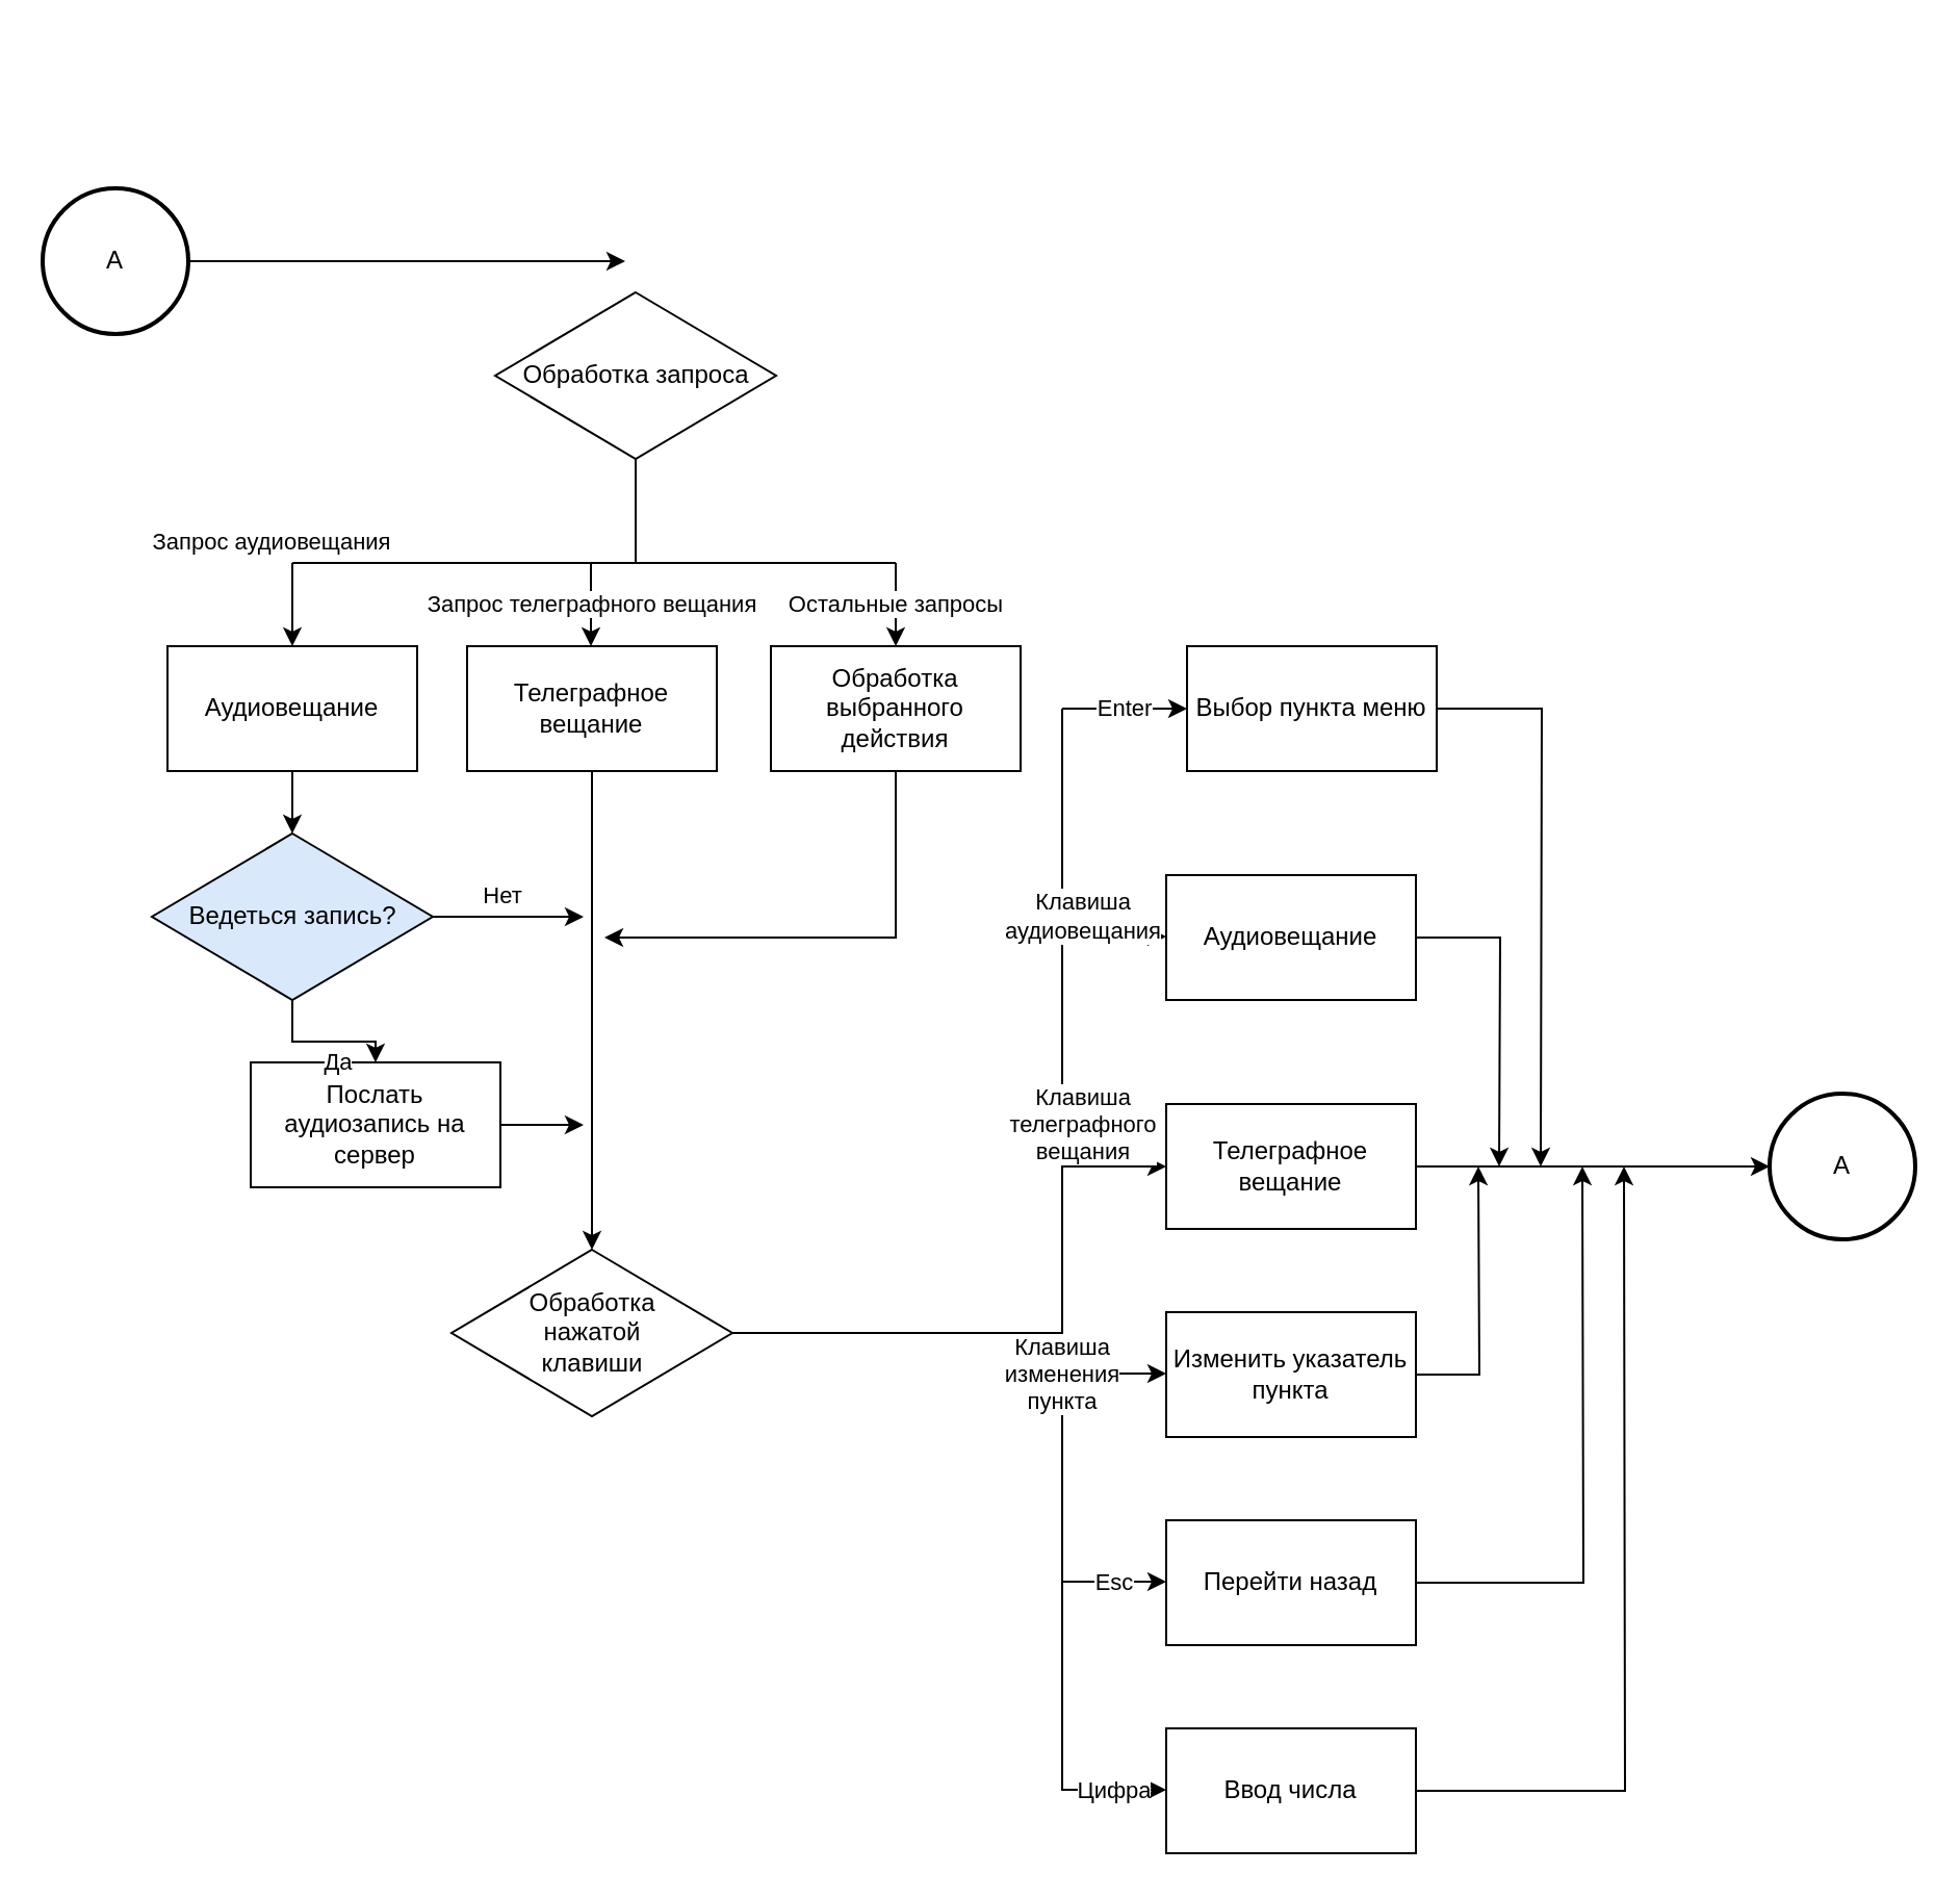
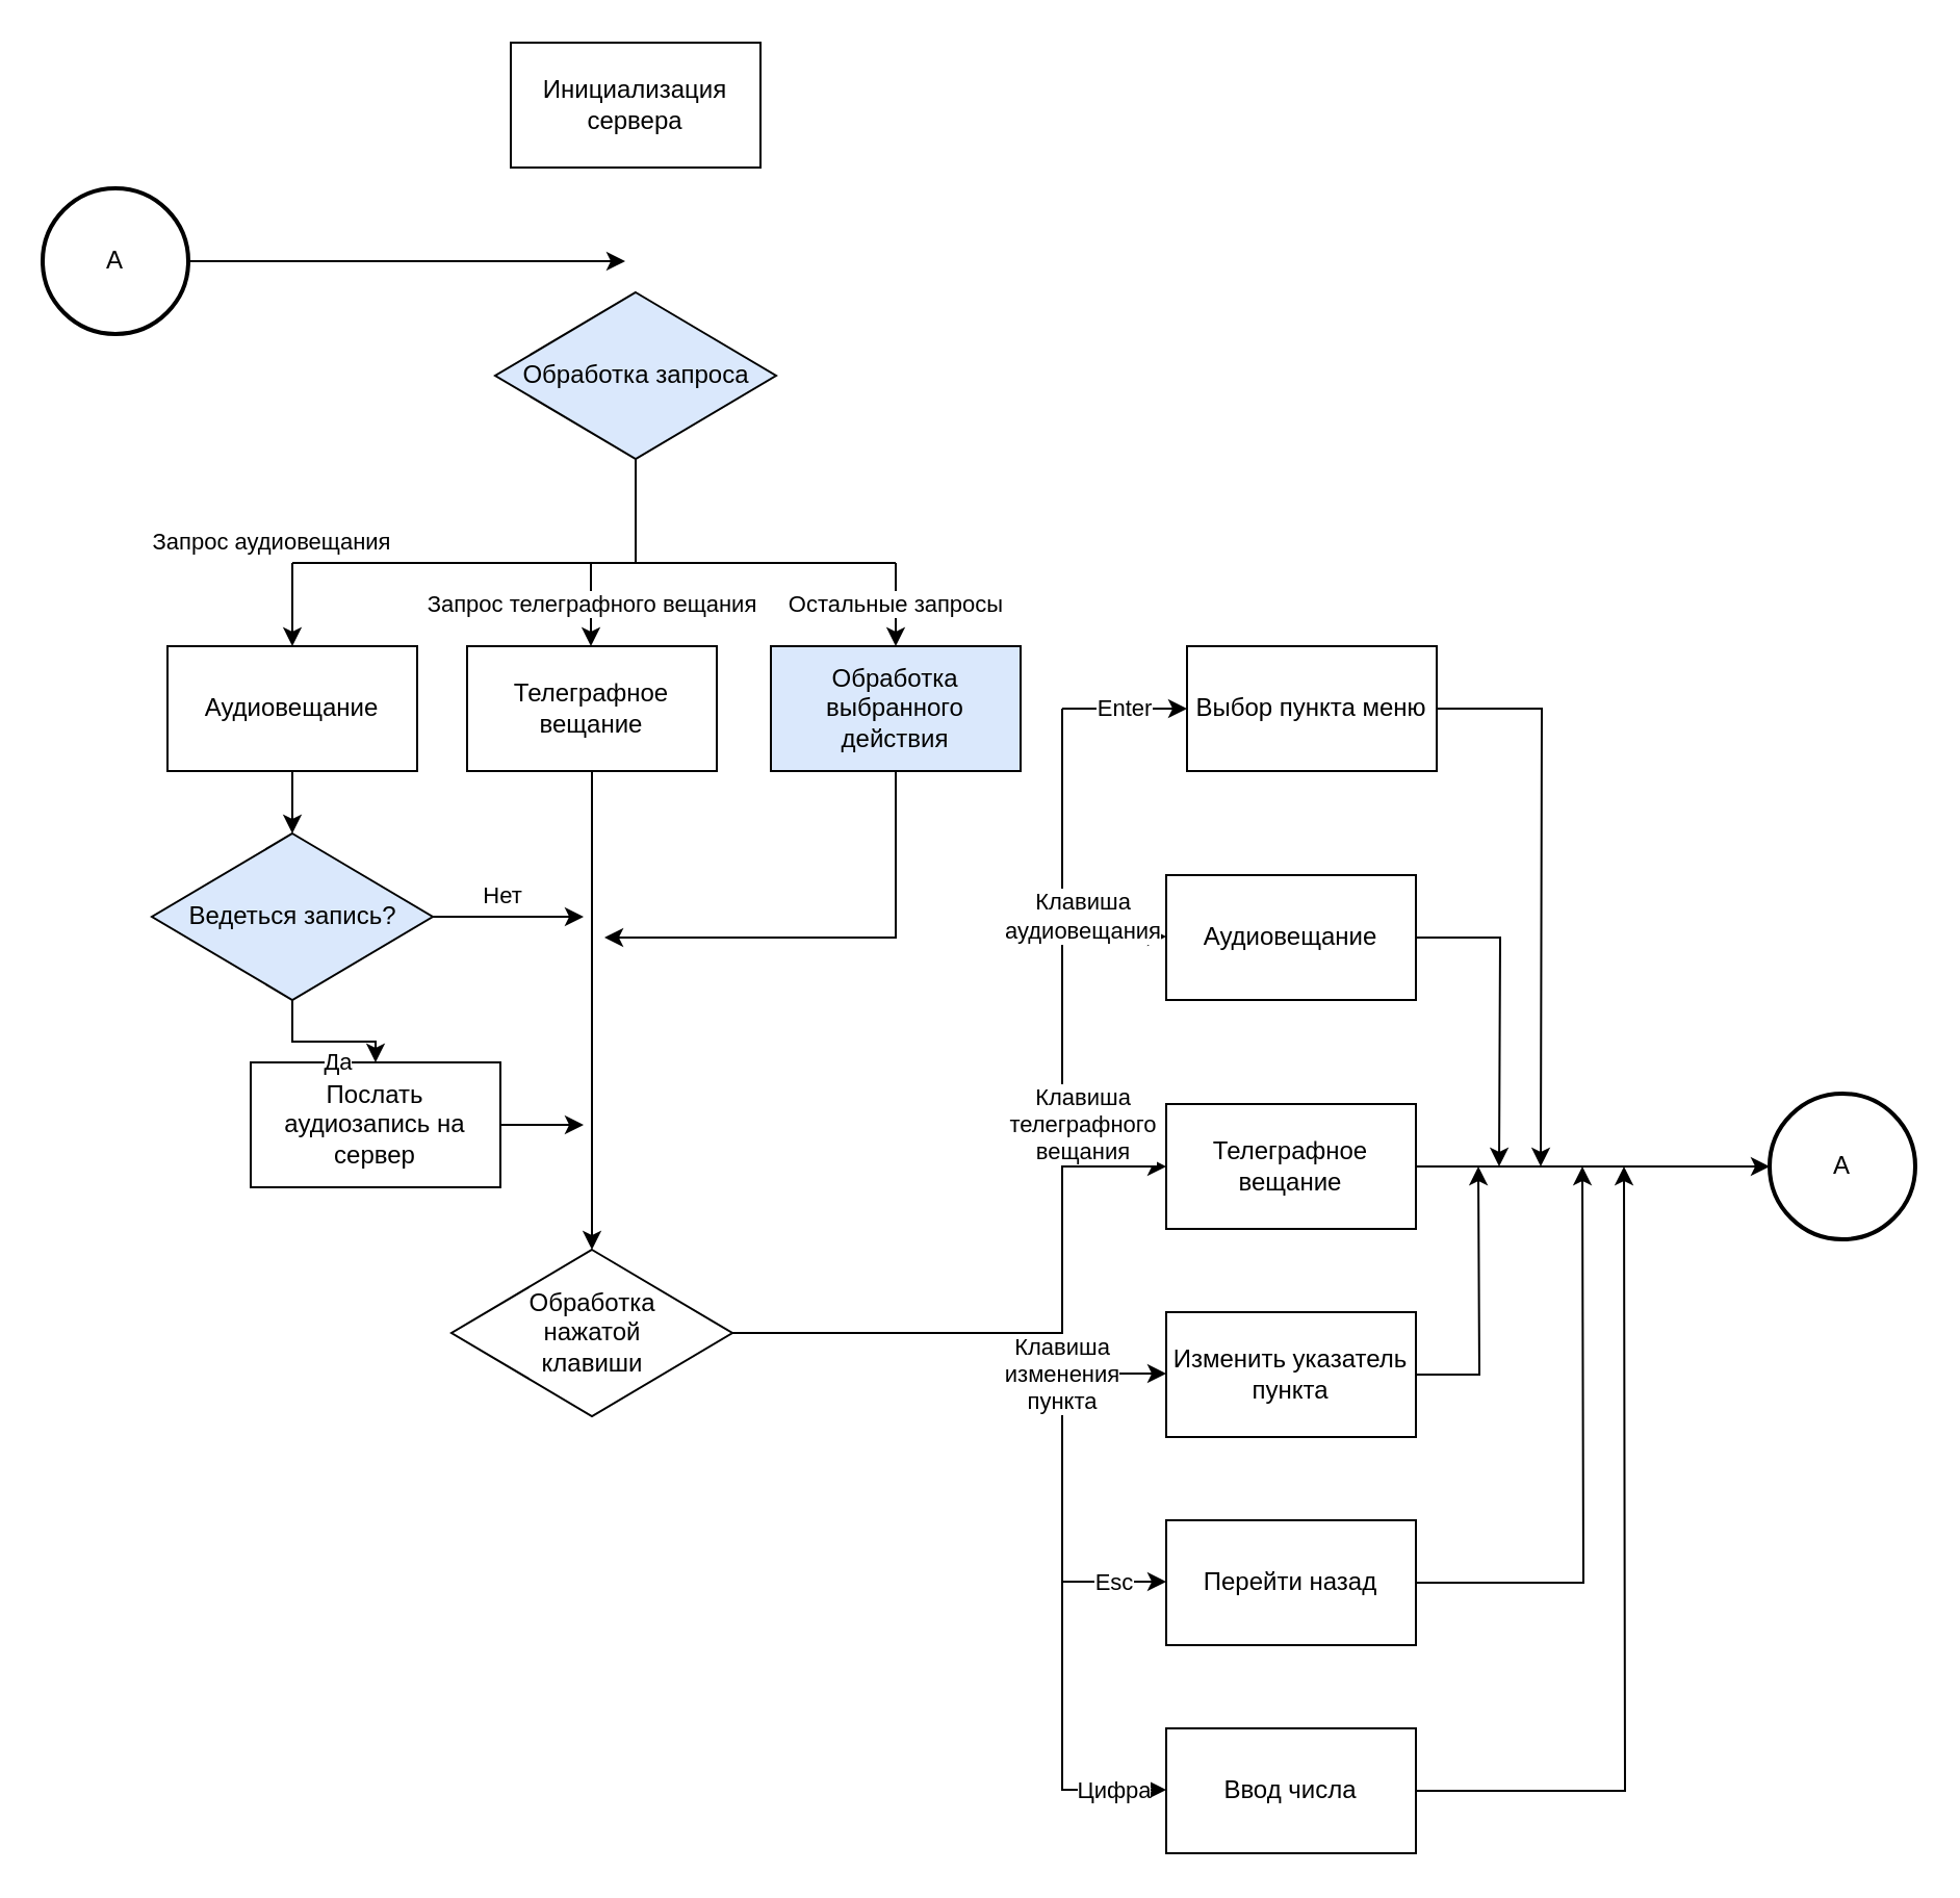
+ <mxCell id="2" value="Инициализация сервера" style="rounded=0;whiteSpace=wrap;html=1;" vertex="1" parent="1"><mxGeometry x="245" y="20" width="120" height="60" as="geometry" /></mxCell>
- <mxCell id="3" value="Обработка запроса" style="rhombus;whiteSpace=wrap;html=1;" vertex="1" parent="1"><mxGeometry x="237.5" y="140" width="135" height="80" as="geometry" /></mxCell>
+ <mxCell id="3" value="Обработка запроса" style="rhombus;whiteSpace=wrap;html=1;fillColor=#dae8fc;" vertex="1" parent="1"><mxGeometry x="237.5" y="140" width="135" height="80" as="geometry" /></mxCell>
- <mxCell id="18" value="Обработка выбранного действия" style="rounded=0;whiteSpace=wrap;html=1;" vertex="1" parent="1"><mxGeometry x="370" y="310" width="120" height="60" as="geometry" /></mxCell>
+ <mxCell id="18" value="Обработка выбранного действия" style="rounded=0;whiteSpace=wrap;html=1;fillColor=#dae8fc;" vertex="1" parent="1"><mxGeometry x="370" y="310" width="120" height="60" as="geometry" /></mxCell>
